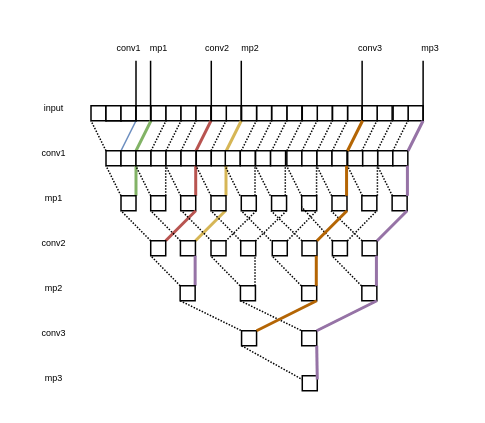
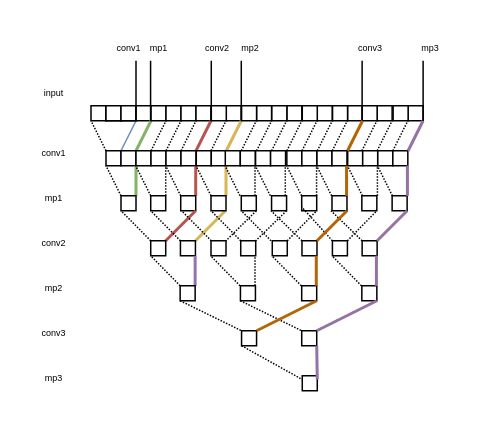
- <mxCell id="57" value="&lt;font style=&quot;font-size: 6px&quot;&gt;input&lt;/font&gt;" style="text;html=1;align=center;verticalAlign=middle;resizable=0;points=[];autosize=1;strokeColor=none;" vertex="1" parent="1"><mxGeometry x="20" y="60" width="30" height="20" as="geometry" /></mxCell>
+ <mxCell id="57" value="&lt;font style=&quot;font-size: 6px&quot;&gt;input&lt;/font&gt;" style="text;html=1;align=center;verticalAlign=middle;resizable=0;points=[];autosize=1;strokeColor=none;" vertex="1" parent="1"><mxGeometry x="20" y="50" width="30" height="20" as="geometry" /></mxCell>
